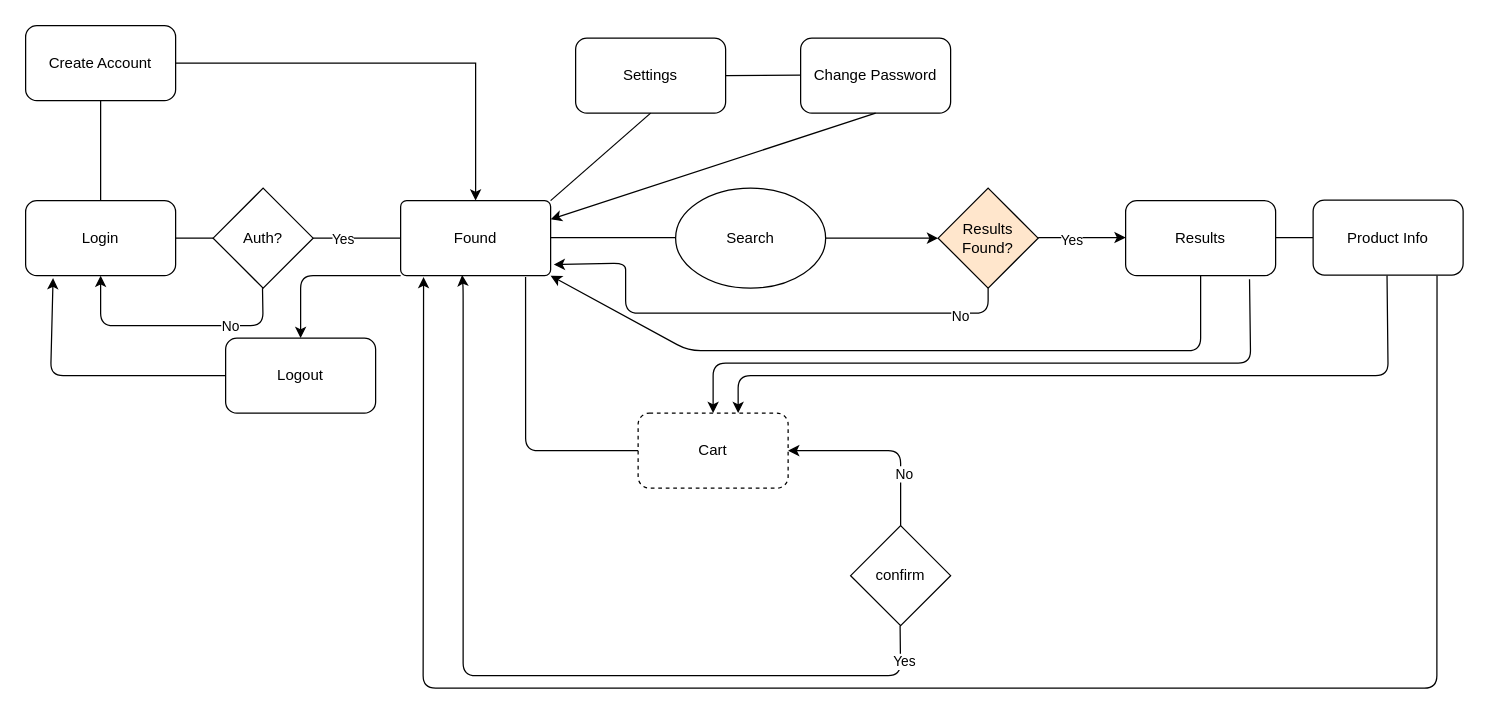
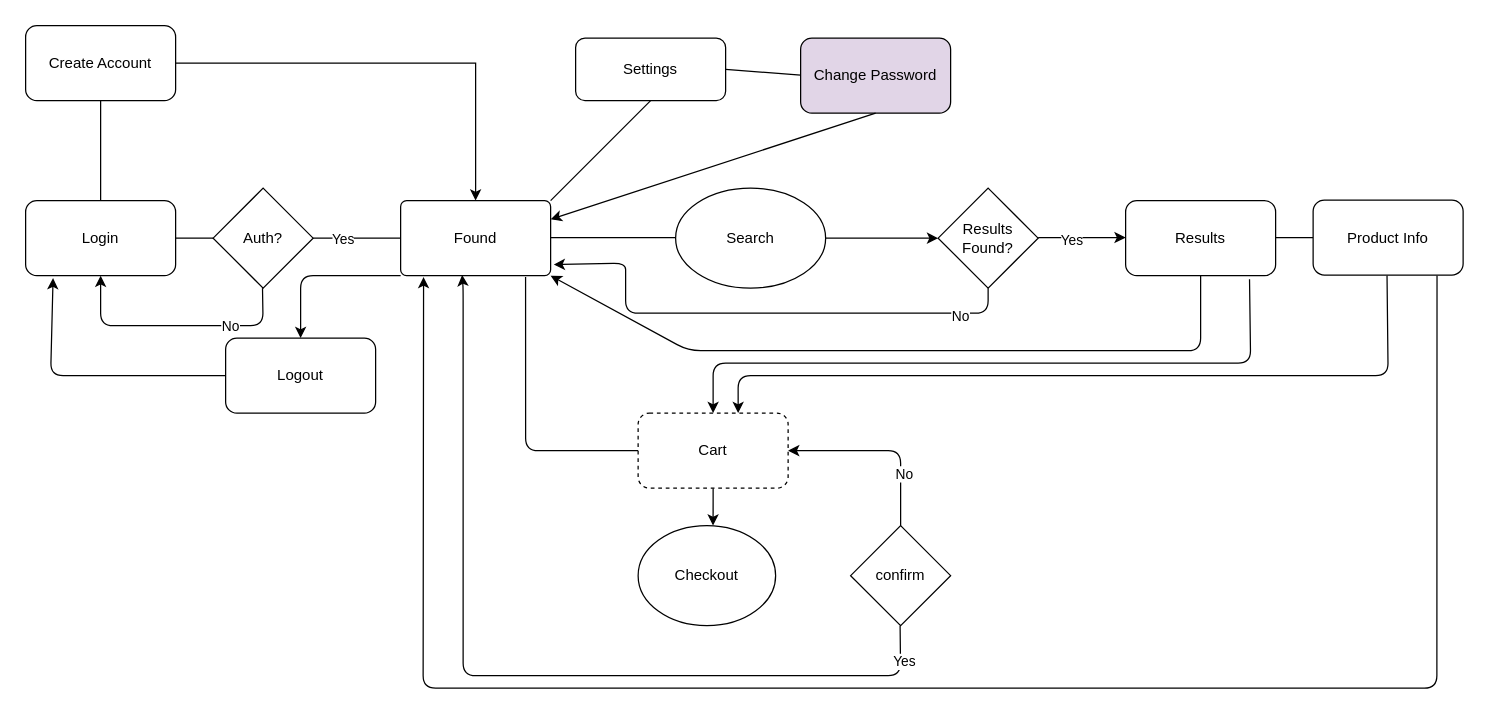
- <mxCell id="16" value="Settings" style="rounded=1;whiteSpace=wrap;html=1;" vertex="1" parent="1"><mxGeometry x="460" y="30" width="120" height="60" as="geometry" /></mxCell>
+ <mxCell id="16" value="Settings" style="rounded=1;whiteSpace=wrap;html=1;" vertex="1" parent="1"><mxGeometry x="460" y="30" width="120" height="50" as="geometry" /></mxCell>
- <mxCell id="18" value="Change Password" style="rounded=1;whiteSpace=wrap;html=1;" vertex="1" parent="1"><mxGeometry x="640" y="30" width="120" height="60" as="geometry" /></mxCell>
+ <mxCell id="18" value="Change Password" style="rounded=1;whiteSpace=wrap;html=1;fillColor=#e1d5e7;" vertex="1" parent="1"><mxGeometry x="640" y="30" width="120" height="60" as="geometry" /></mxCell>
- <mxCell id="22" value="Results Found?" style="rhombus;whiteSpace=wrap;html=1;fillColor=#ffe6cc;" vertex="1" parent="1"><mxGeometry x="750" y="150" width="80" height="80" as="geometry" /></mxCell>
+ <mxCell id="22" value="Results Found?" style="rhombus;whiteSpace=wrap;html=1;" vertex="1" parent="1"><mxGeometry x="750" y="150" width="80" height="80" as="geometry" /></mxCell>
+ <mxCell id="33" style="edgeStyle=orthogonalEdgeStyle;rounded=0;orthogonalLoop=1;jettySize=auto;html=1;entryX=0.545;entryY=0;entryDx=0;entryDy=0;entryPerimeter=0;" edge="1" parent="1" source="34" target="39"><mxGeometry relative="1" as="geometry" /></mxCell>
+ <mxCell id="39" value="Checkout" style="ellipse;whiteSpace=wrap;html=1;" vertex="1" parent="1"><mxGeometry x="510" y="420" width="110" height="80" as="geometry" /></mxCell>
